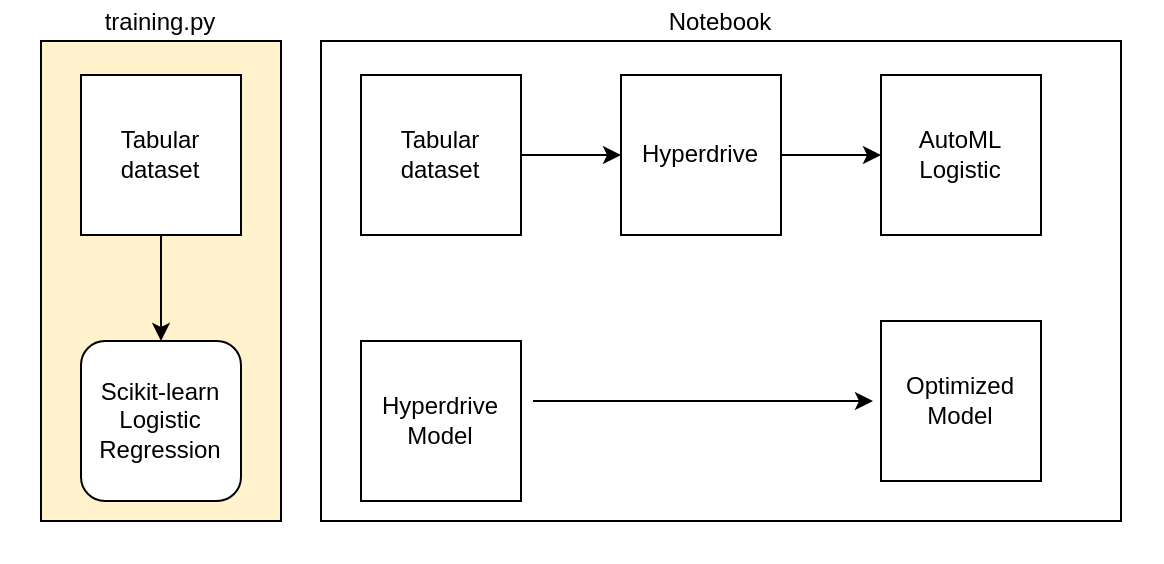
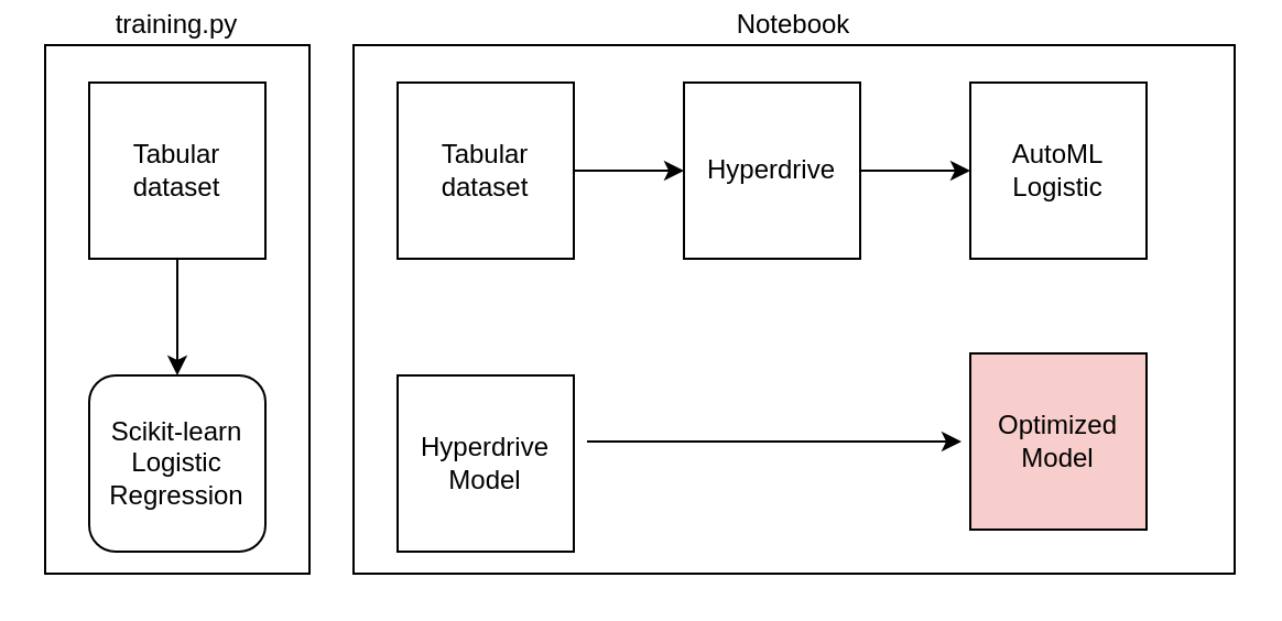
- <mxCell id="2" value="training.py" style="rounded=0;whiteSpace=wrap;html=1;labelPosition=center;verticalLabelPosition=top;align=center;verticalAlign=bottom;fillColor=#fff2cc;" vertex="1" parent="1"><mxGeometry x="20" y="20" width="120" height="240" as="geometry" /></mxCell>
+ <mxCell id="2" value="training.py" style="rounded=0;whiteSpace=wrap;html=1;labelPosition=center;verticalLabelPosition=top;align=center;verticalAlign=bottom;" vertex="1" parent="1"><mxGeometry x="20" y="20" width="120" height="240" as="geometry" /></mxCell>
- <mxCell id="14" value="Optimized Model" style="whiteSpace=wrap;html=1;aspect=fixed;" vertex="1" parent="1"><mxGeometry x="440" y="160" width="80" height="80" as="geometry" /></mxCell>
+ <mxCell id="14" value="Optimized Model" style="whiteSpace=wrap;html=1;aspect=fixed;fillColor=#f8cecc;" vertex="1" parent="1"><mxGeometry x="440" y="160" width="80" height="80" as="geometry" /></mxCell>
